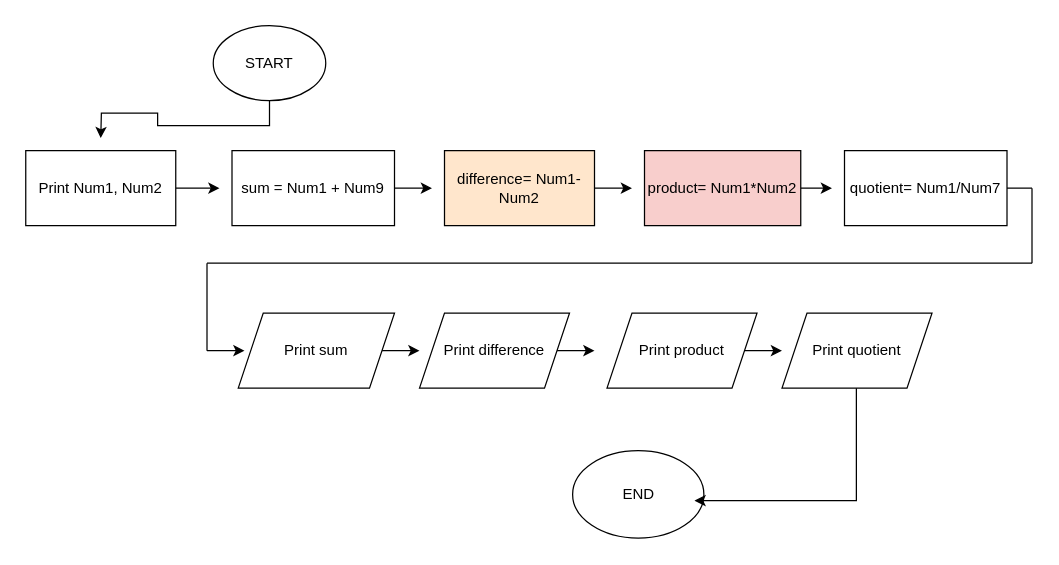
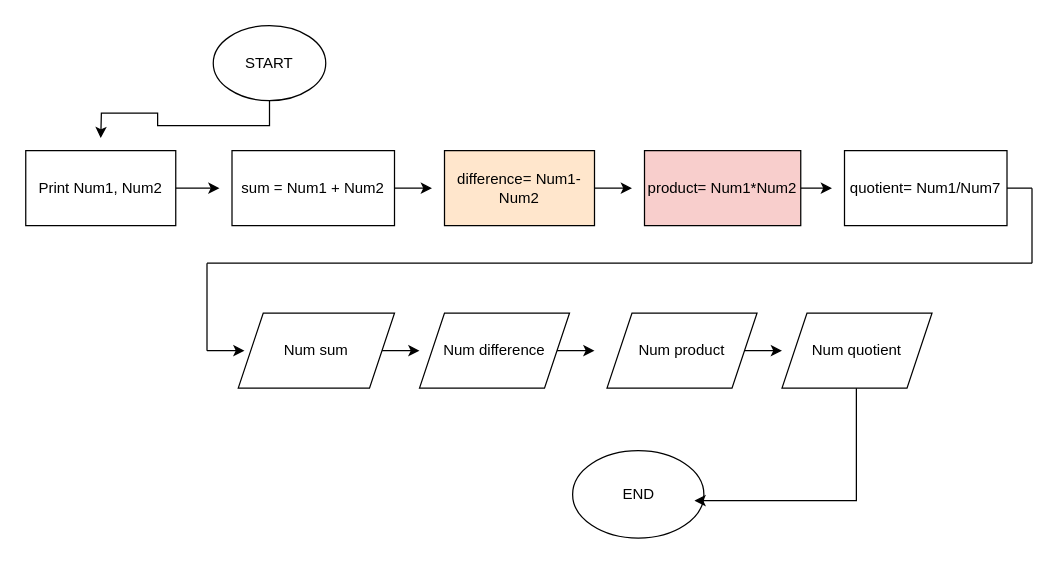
- <mxCell id="7" value="sum = Num1 + Num9" style="rounded=0;whiteSpace=wrap;html=1;" parent="1" vertex="1"><mxGeometry x="185" y="120" width="130" height="60" as="geometry" /></mxCell>
+ <mxCell id="7" value="sum = Num1 + Num2" style="rounded=0;whiteSpace=wrap;html=1;" parent="1" vertex="1"><mxGeometry x="185" y="120" width="130" height="60" as="geometry" /></mxCell>
- <mxCell id="12" value="Print sum" style="shape=parallelogram;perimeter=parallelogramPerimeter;whiteSpace=wrap;html=1;fixedSize=1;" parent="1" vertex="1"><mxGeometry x="190" y="250" width="125" height="60" as="geometry" /></mxCell>
+ <mxCell id="12" value="Num sum" style="shape=parallelogram;perimeter=parallelogramPerimeter;whiteSpace=wrap;html=1;fixedSize=1;" parent="1" vertex="1"><mxGeometry x="190" y="250" width="125" height="60" as="geometry" /></mxCell>
- <mxCell id="25" value="Print difference" style="shape=parallelogram;perimeter=parallelogramPerimeter;whiteSpace=wrap;html=1;fixedSize=1;" vertex="1" parent="1"><mxGeometry x="335" y="250" width="120" height="60" as="geometry" /></mxCell>
+ <mxCell id="25" value="Num difference" style="shape=parallelogram;perimeter=parallelogramPerimeter;whiteSpace=wrap;html=1;fixedSize=1;" vertex="1" parent="1"><mxGeometry x="335" y="250" width="120" height="60" as="geometry" /></mxCell>
- <mxCell id="14" value="Print product" style="shape=parallelogram;perimeter=parallelogramPerimeter;whiteSpace=wrap;html=1;fixedSize=1;" parent="1" vertex="1"><mxGeometry x="485" y="250" width="120" height="60" as="geometry" /></mxCell>
+ <mxCell id="14" value="Num product" style="shape=parallelogram;perimeter=parallelogramPerimeter;whiteSpace=wrap;html=1;fixedSize=1;" parent="1" vertex="1"><mxGeometry x="485" y="250" width="120" height="60" as="geometry" /></mxCell>
- <mxCell id="15" value="Print quotient" style="shape=parallelogram;perimeter=parallelogramPerimeter;whiteSpace=wrap;html=1;fixedSize=1;" parent="1" vertex="1"><mxGeometry x="625" y="250" width="120" height="60" as="geometry" /></mxCell>
+ <mxCell id="15" value="Num quotient" style="shape=parallelogram;perimeter=parallelogramPerimeter;whiteSpace=wrap;html=1;fixedSize=1;" parent="1" vertex="1"><mxGeometry x="625" y="250" width="120" height="60" as="geometry" /></mxCell>
